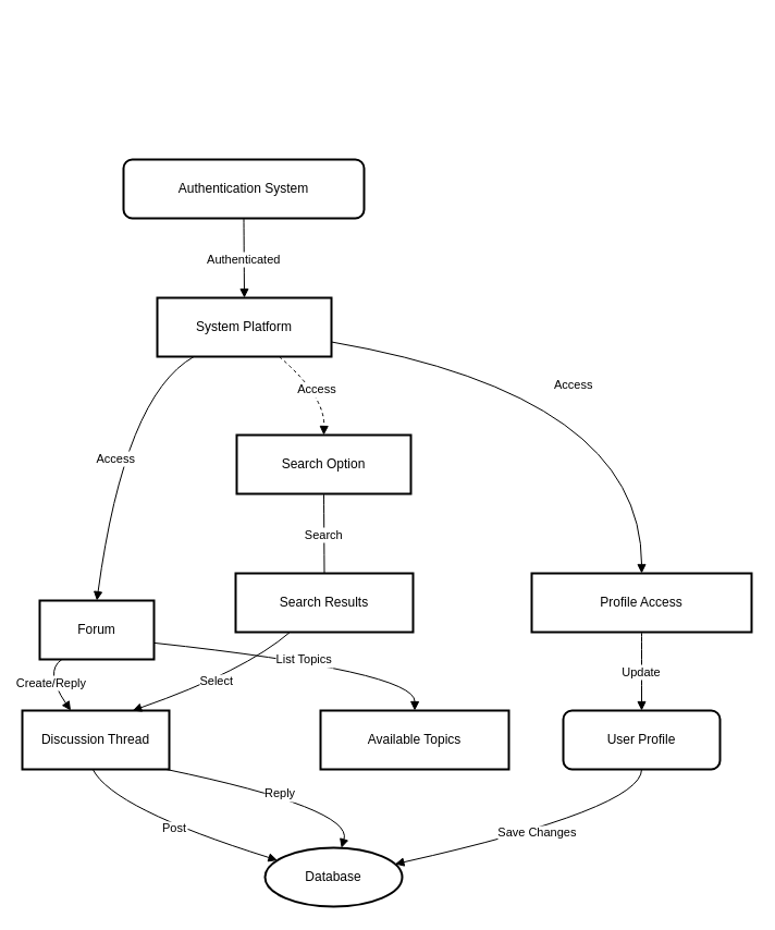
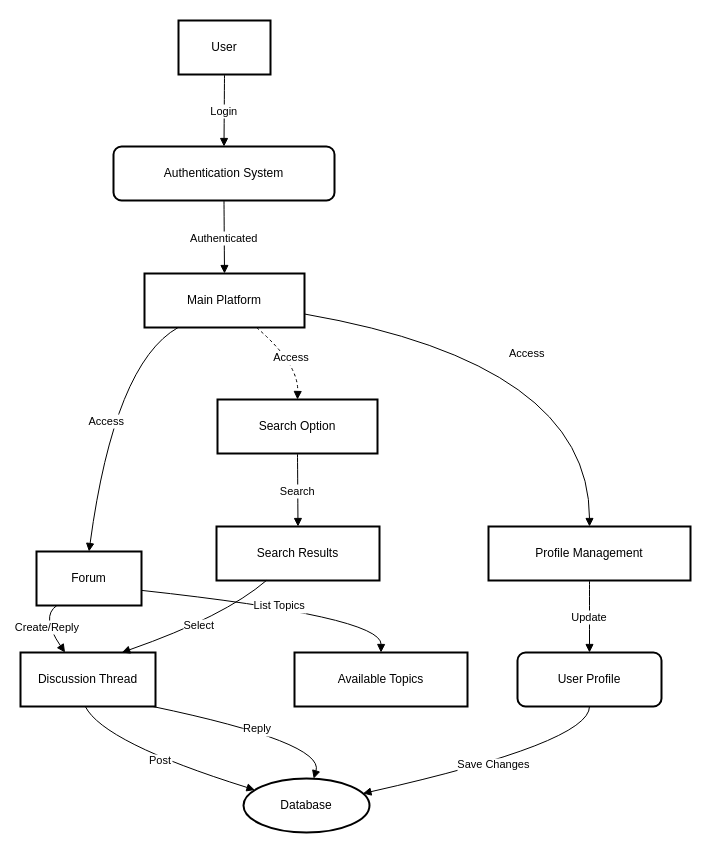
+ <mxCell id="2" value="User" style="whiteSpace=wrap;strokeWidth=2;" vertex="1" parent="1"><mxGeometry x="178" y="20" width="92" height="54" as="geometry" /></mxCell>
+ <mxCell id="13" value="Login" style="curved=1;startArrow=none;endArrow=block;exitX=0.5;exitY=1;entryX=0.5;entryY=0.01;" edge="1" parent="1" source="2" target="3"><mxGeometry relative="1" as="geometry"><Array as="points" /></mxGeometry></mxCell>
- <mxCell id="4" value="System Platform" style="whiteSpace=wrap;strokeWidth=2;" vertex="1" parent="1"><mxGeometry x="144" y="273" width="160" height="54" as="geometry" /></mxCell>
+ <mxCell id="4" value="Main Platform" style="whiteSpace=wrap;strokeWidth=2;" vertex="1" parent="1"><mxGeometry x="144" y="273" width="160" height="54" as="geometry" /></mxCell>
- <mxCell id="22" value="Search" style="curved=1;startArrow=none;endArrow=none;exitX=0.5;exitY=1;entryX=0.5;entryY=-0.01;" edge="1" parent="1" source="6" target="11"><mxGeometry relative="1" as="geometry"><Array as="points" /></mxGeometry></mxCell>
+ <mxCell id="22" value="Search" style="curved=1;startArrow=none;endArrow=block;exitX=0.5;exitY=1;entryX=0.5;entryY=-0.01;" edge="1" parent="1" source="6" target="11"><mxGeometry relative="1" as="geometry"><Array as="points" /></mxGeometry></mxCell>
- <mxCell id="7" value="Profile Access" style="whiteSpace=wrap;strokeWidth=2;" vertex="1" parent="1"><mxGeometry x="488" y="526" width="202" height="54" as="geometry" /></mxCell>
+ <mxCell id="7" value="Profile Management" style="whiteSpace=wrap;strokeWidth=2;" vertex="1" parent="1"><mxGeometry x="488" y="526" width="202" height="54" as="geometry" /></mxCell>
